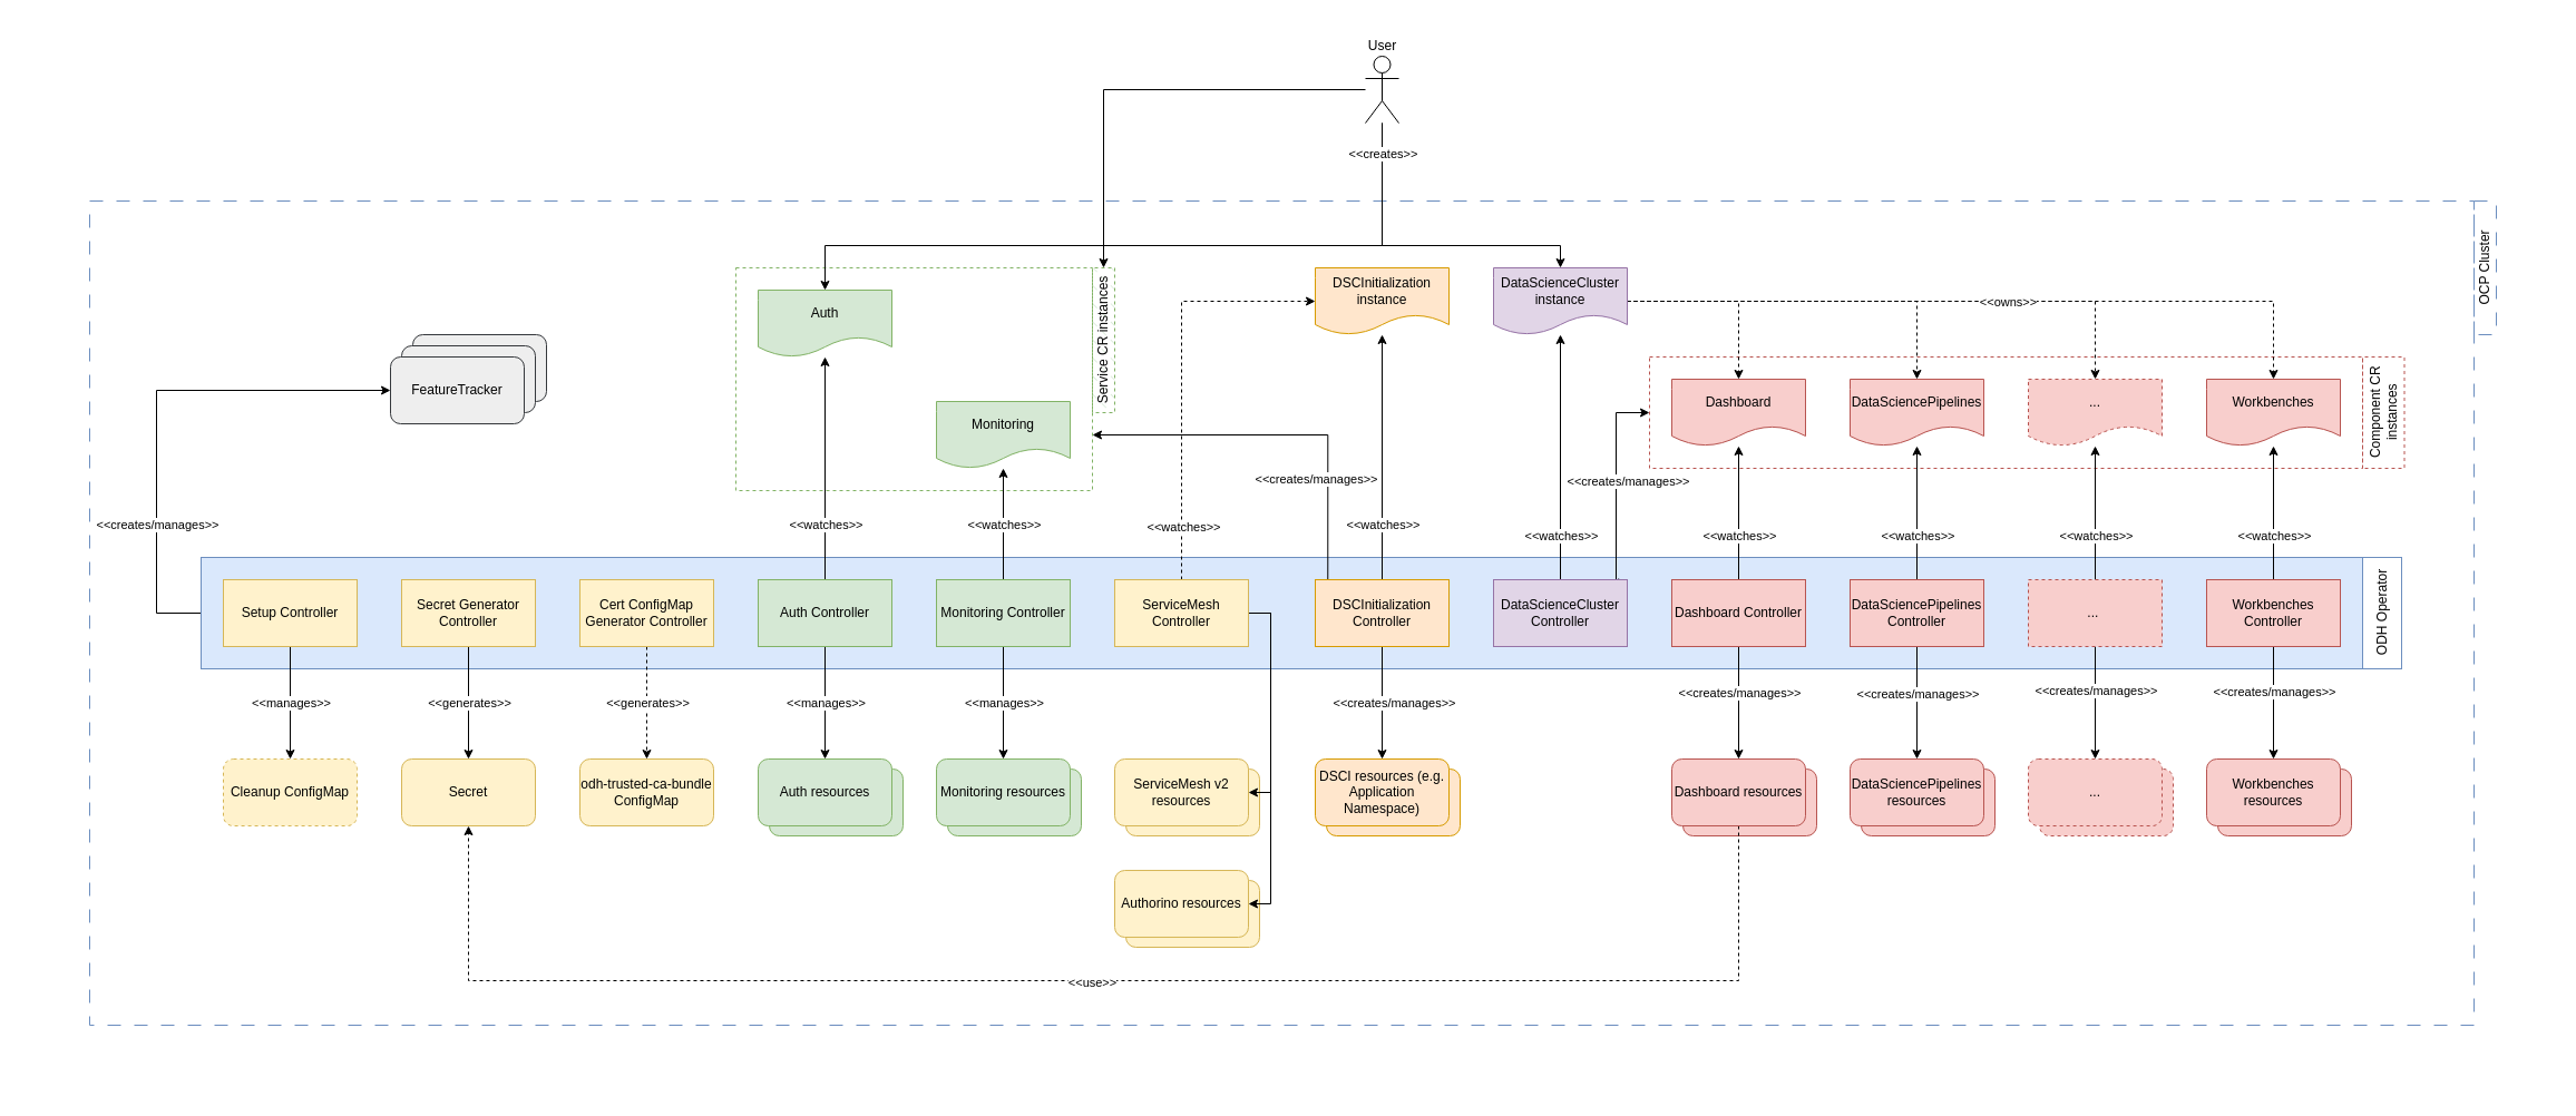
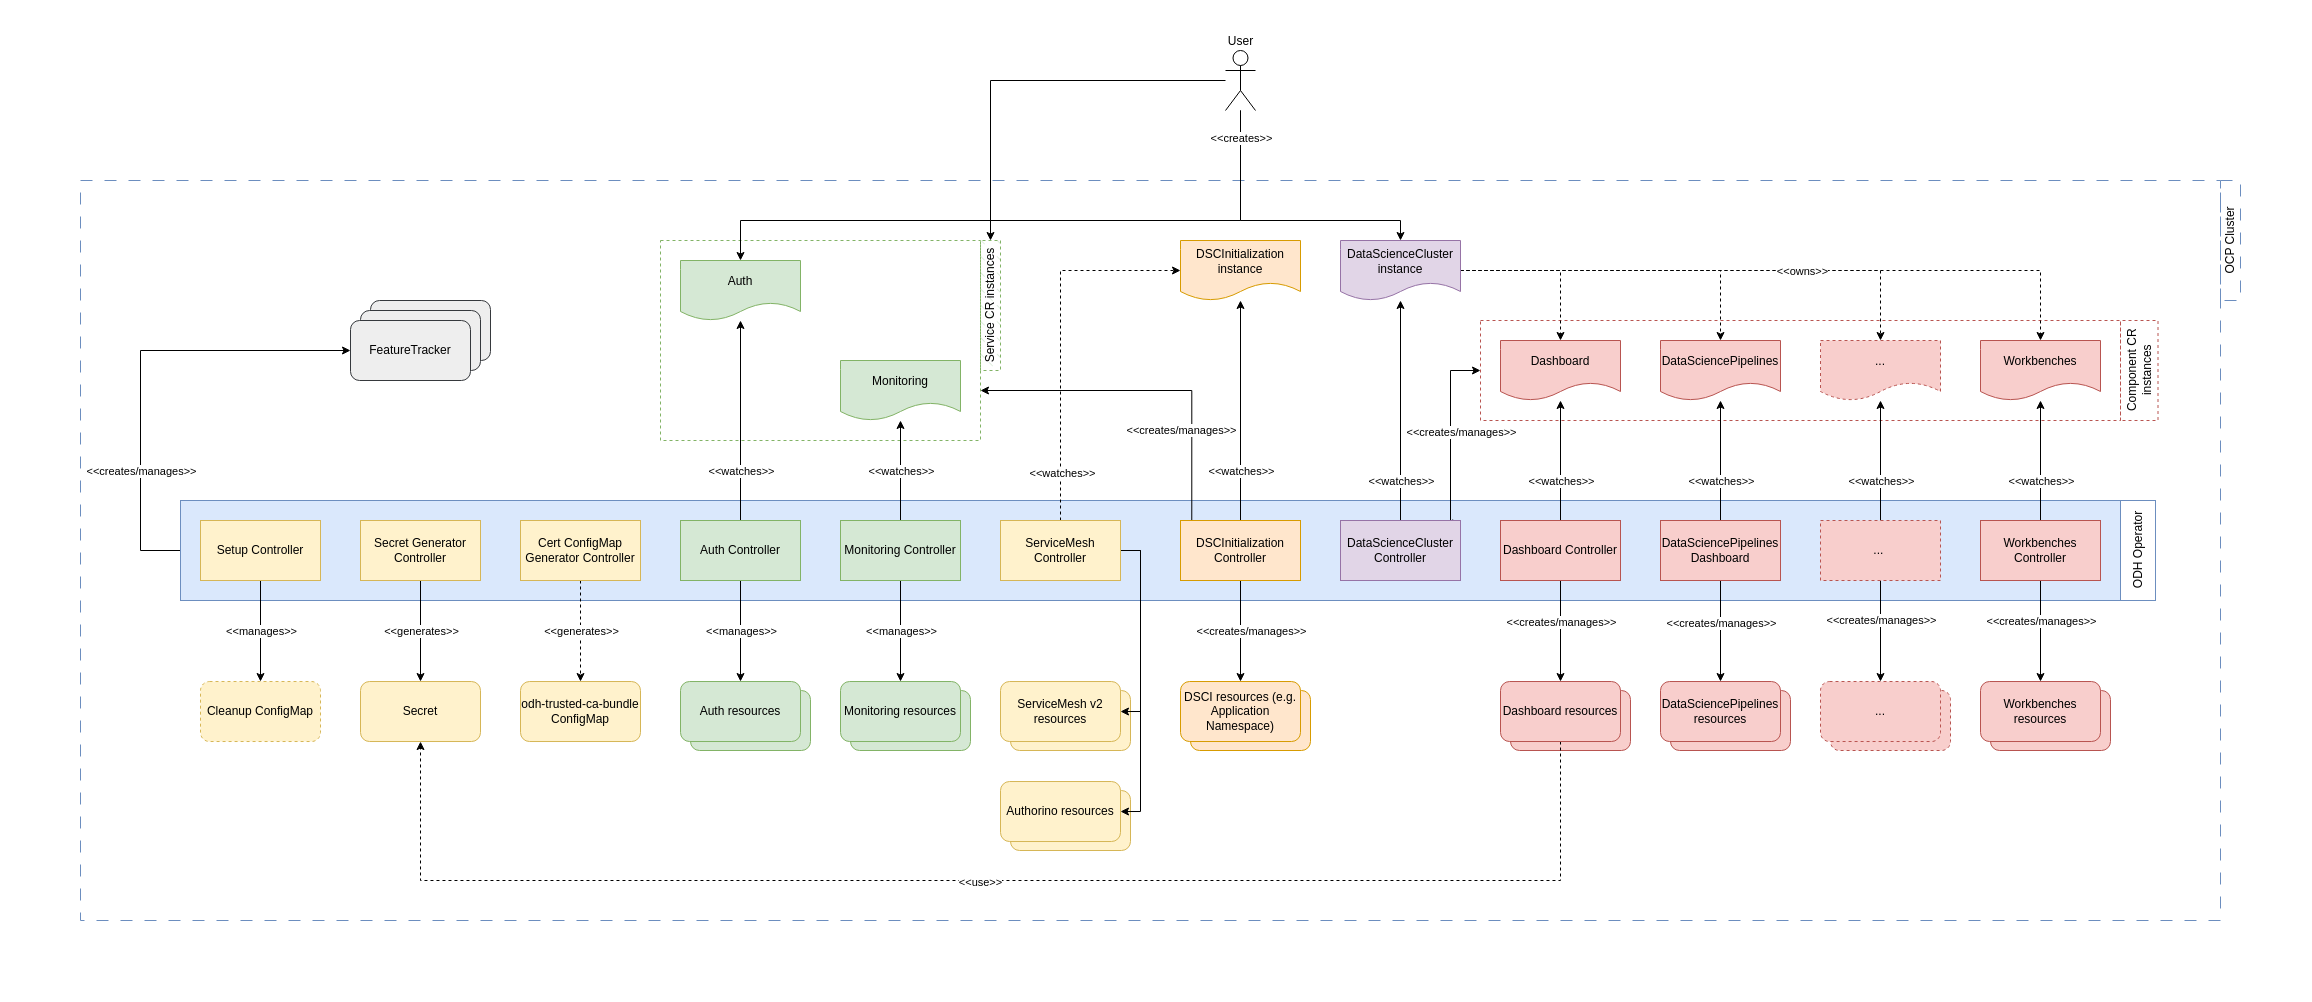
- <mxCell id="78" value="DataSciencePipelines Controller" style="rounded=0;whiteSpace=wrap;html=1;fillColor=#f8cecc;strokeColor=#b85450;" vertex="1" parent="1"><mxGeometry x="1660" y="520" width="120" height="60" as="geometry" /></mxCell>
+ <mxCell id="78" value="DataSciencePipelines Dashboard" style="rounded=0;whiteSpace=wrap;html=1;fillColor=#f8cecc;strokeColor=#b85450;" vertex="1" parent="1"><mxGeometry x="1660" y="520" width="120" height="60" as="geometry" /></mxCell>
